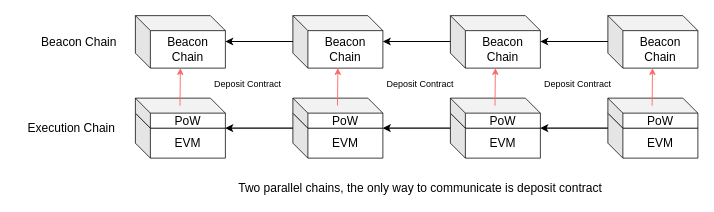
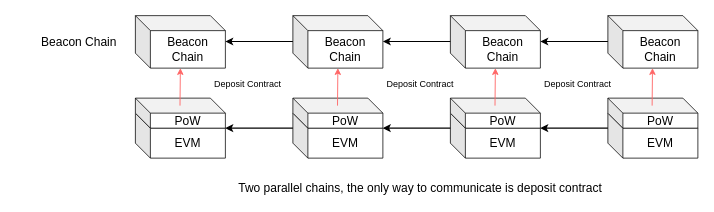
- <mxCell id="10" value="&lt;span style=&quot;font-size: 16px; user-select: auto;&quot;&gt;Execution Chain&lt;/span&gt;" style="text;html=1;strokeColor=none;fillColor=none;align=center;verticalAlign=middle;whiteSpace=wrap;rounded=0;fontSize=12;" parent="1" vertex="1"><mxGeometry y="155" width="150" height="30" as="geometry" x="20" /></mxCell>
